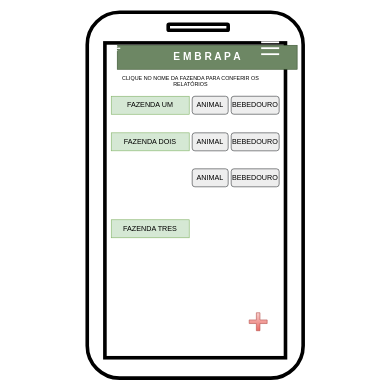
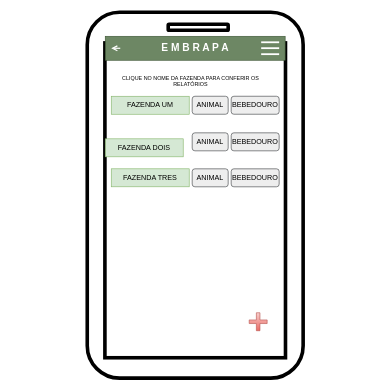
- <mxCell id="6" value="&lt;font style=&quot;font-size: 17px&quot;&gt;&lt;b&gt;E M B R A P A&lt;/b&gt;&lt;/font&gt;" style="rounded=0;whiteSpace=wrap;html=1;strokeColor=#3A5431;strokeWidth=1;fillColor=#6d8764;fontColor=#ffffff;" vertex="1" parent="2"><mxGeometry x="50" y="55" width="300" height="40" as="geometry" /></mxCell>
+ <mxCell id="6" value="&lt;font style=&quot;font-size: 17px&quot;&gt;&lt;b&gt;E M B R A P A&lt;/b&gt;&lt;/font&gt;" style="rounded=0;whiteSpace=wrap;html=1;strokeColor=#3A5431;strokeWidth=1;fillColor=#6d8764;fontColor=#ffffff;" vertex="1" parent="2"><mxGeometry x="30" y="40" width="300" height="40" as="geometry" /></mxCell>
- <mxCell id="11" value="FAZENDA DOIS" style="rounded=0;whiteSpace=wrap;html=1;strokeColor=#82b366;strokeWidth=1;fillColor=#d5e8d4;" vertex="1" parent="2"><mxGeometry x="40" y="201" width="130" height="30" as="geometry" /></mxCell>
+ <mxCell id="11" value="FAZENDA DOIS" style="rounded=0;whiteSpace=wrap;html=1;strokeColor=#82b366;strokeWidth=1;fillColor=#d5e8d4;" vertex="1" parent="2"><mxGeometry x="30" y="211" width="130" height="30" as="geometry" /></mxCell>
- <mxCell id="12" value="FAZENDA TRES" style="rounded=0;whiteSpace=wrap;html=1;strokeColor=#82b366;strokeWidth=1;fillColor=#d5e8d4;" vertex="1" parent="2"><mxGeometry x="40" y="346" width="130" height="30" as="geometry" /></mxCell>
+ <mxCell id="12" value="FAZENDA TRES" style="rounded=0;whiteSpace=wrap;html=1;strokeColor=#82b366;strokeWidth=1;fillColor=#d5e8d4;" vertex="1" parent="2"><mxGeometry x="40" y="261" width="130" height="30" as="geometry" /></mxCell>
